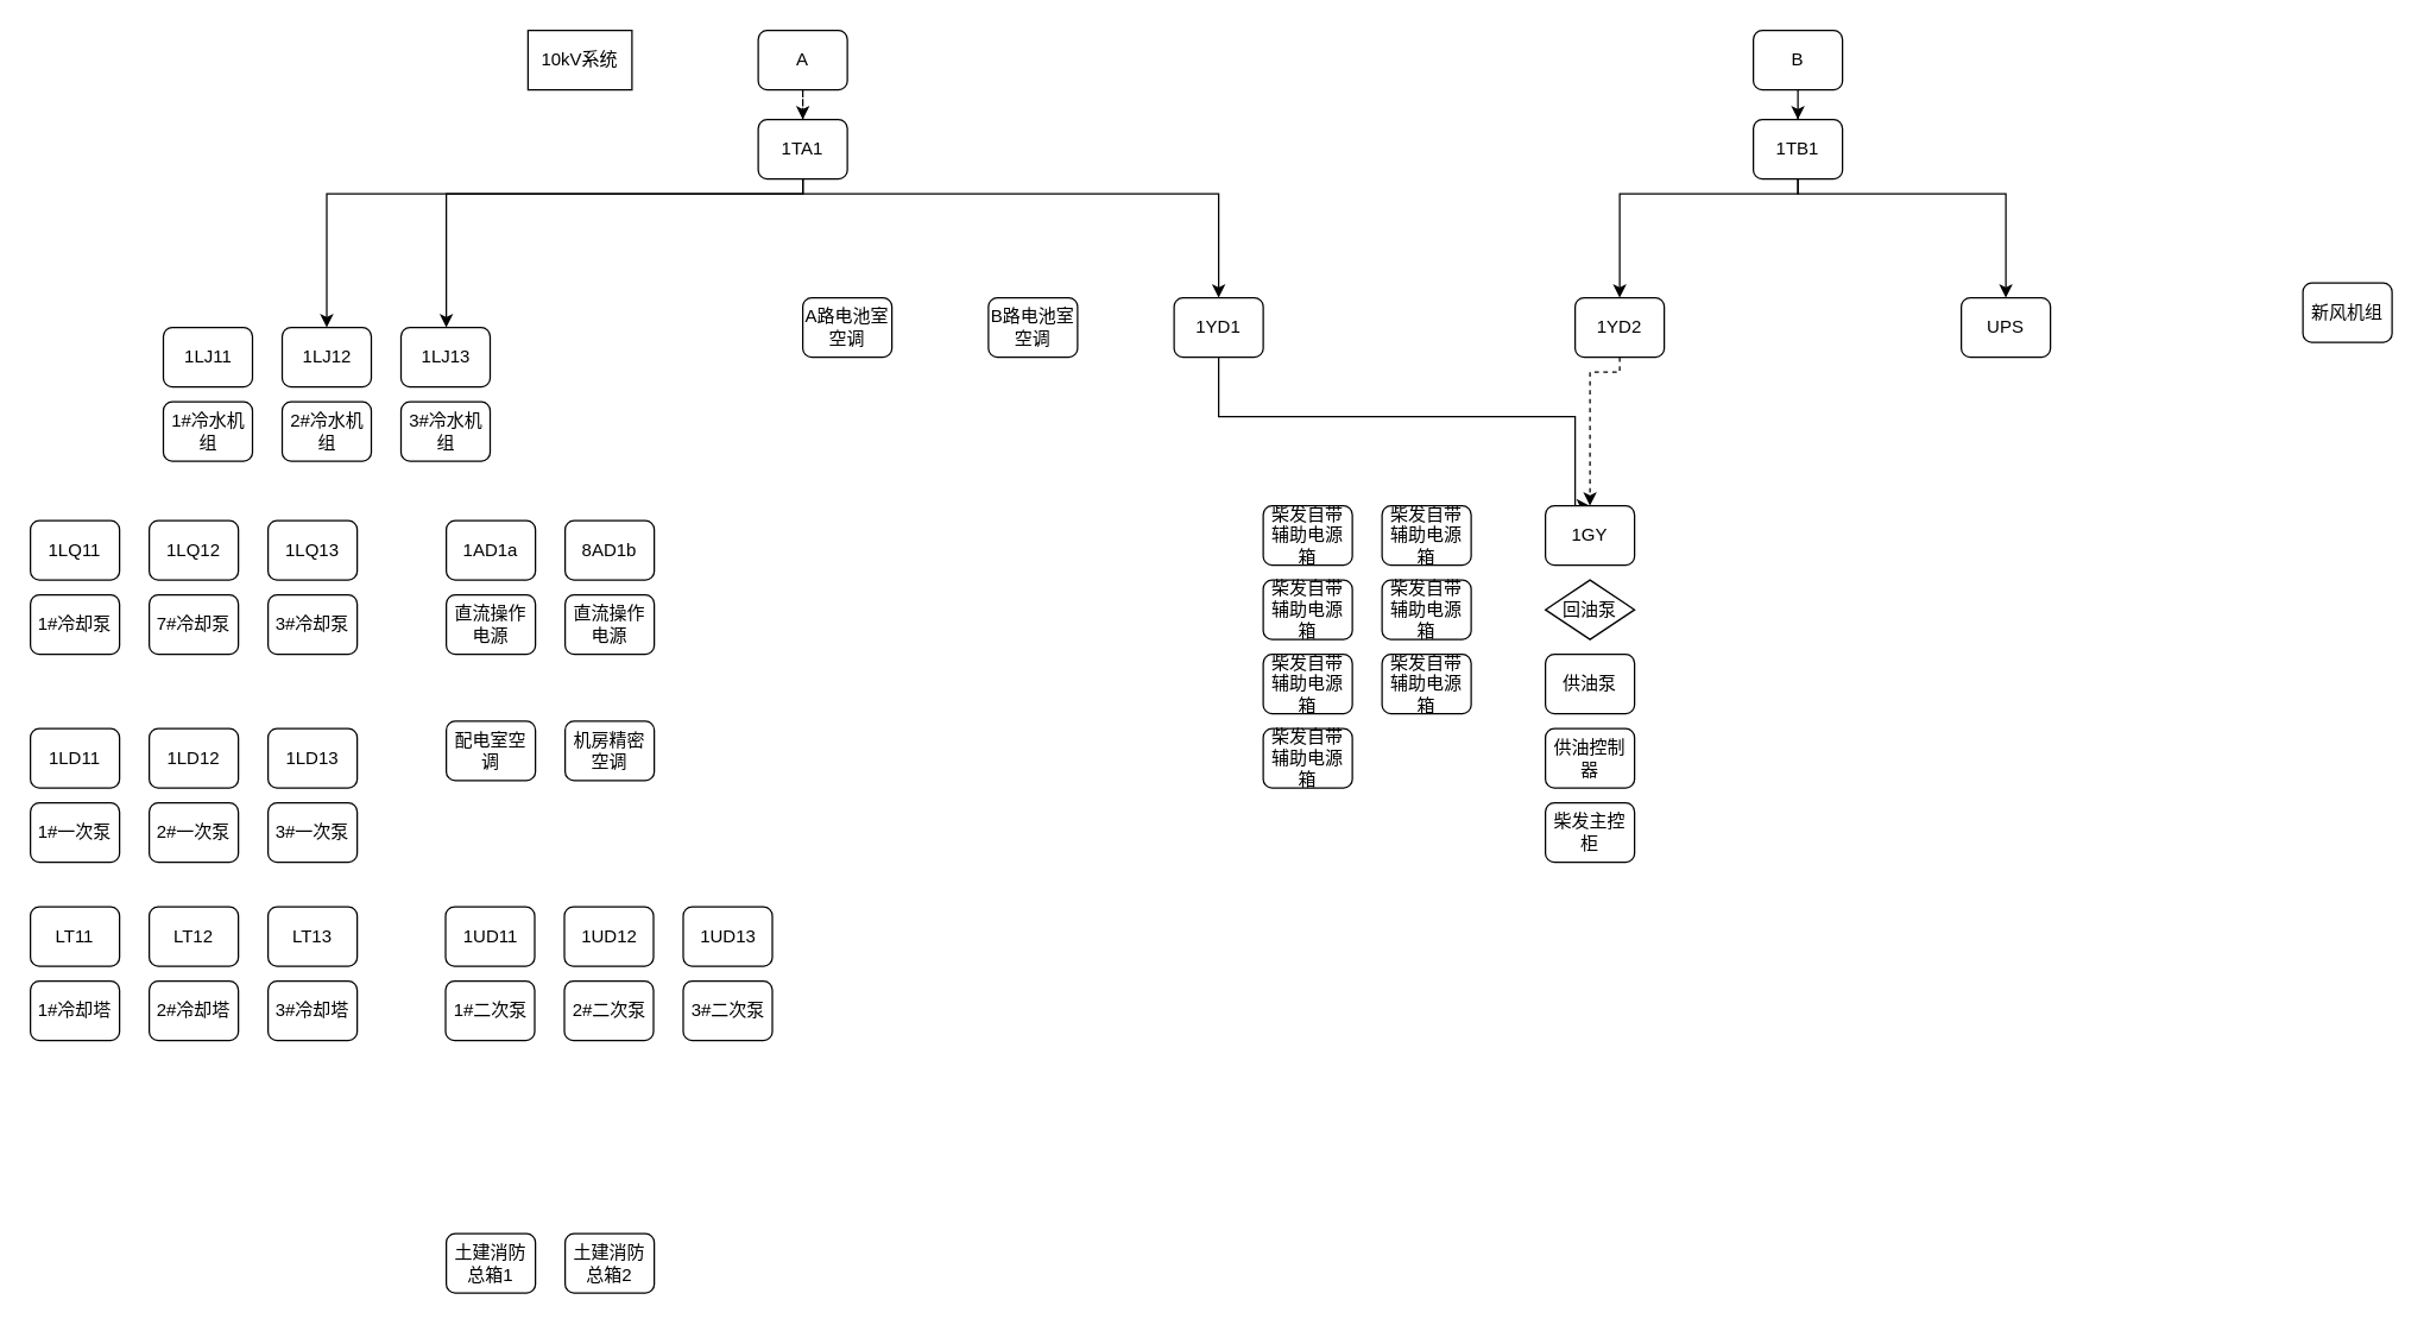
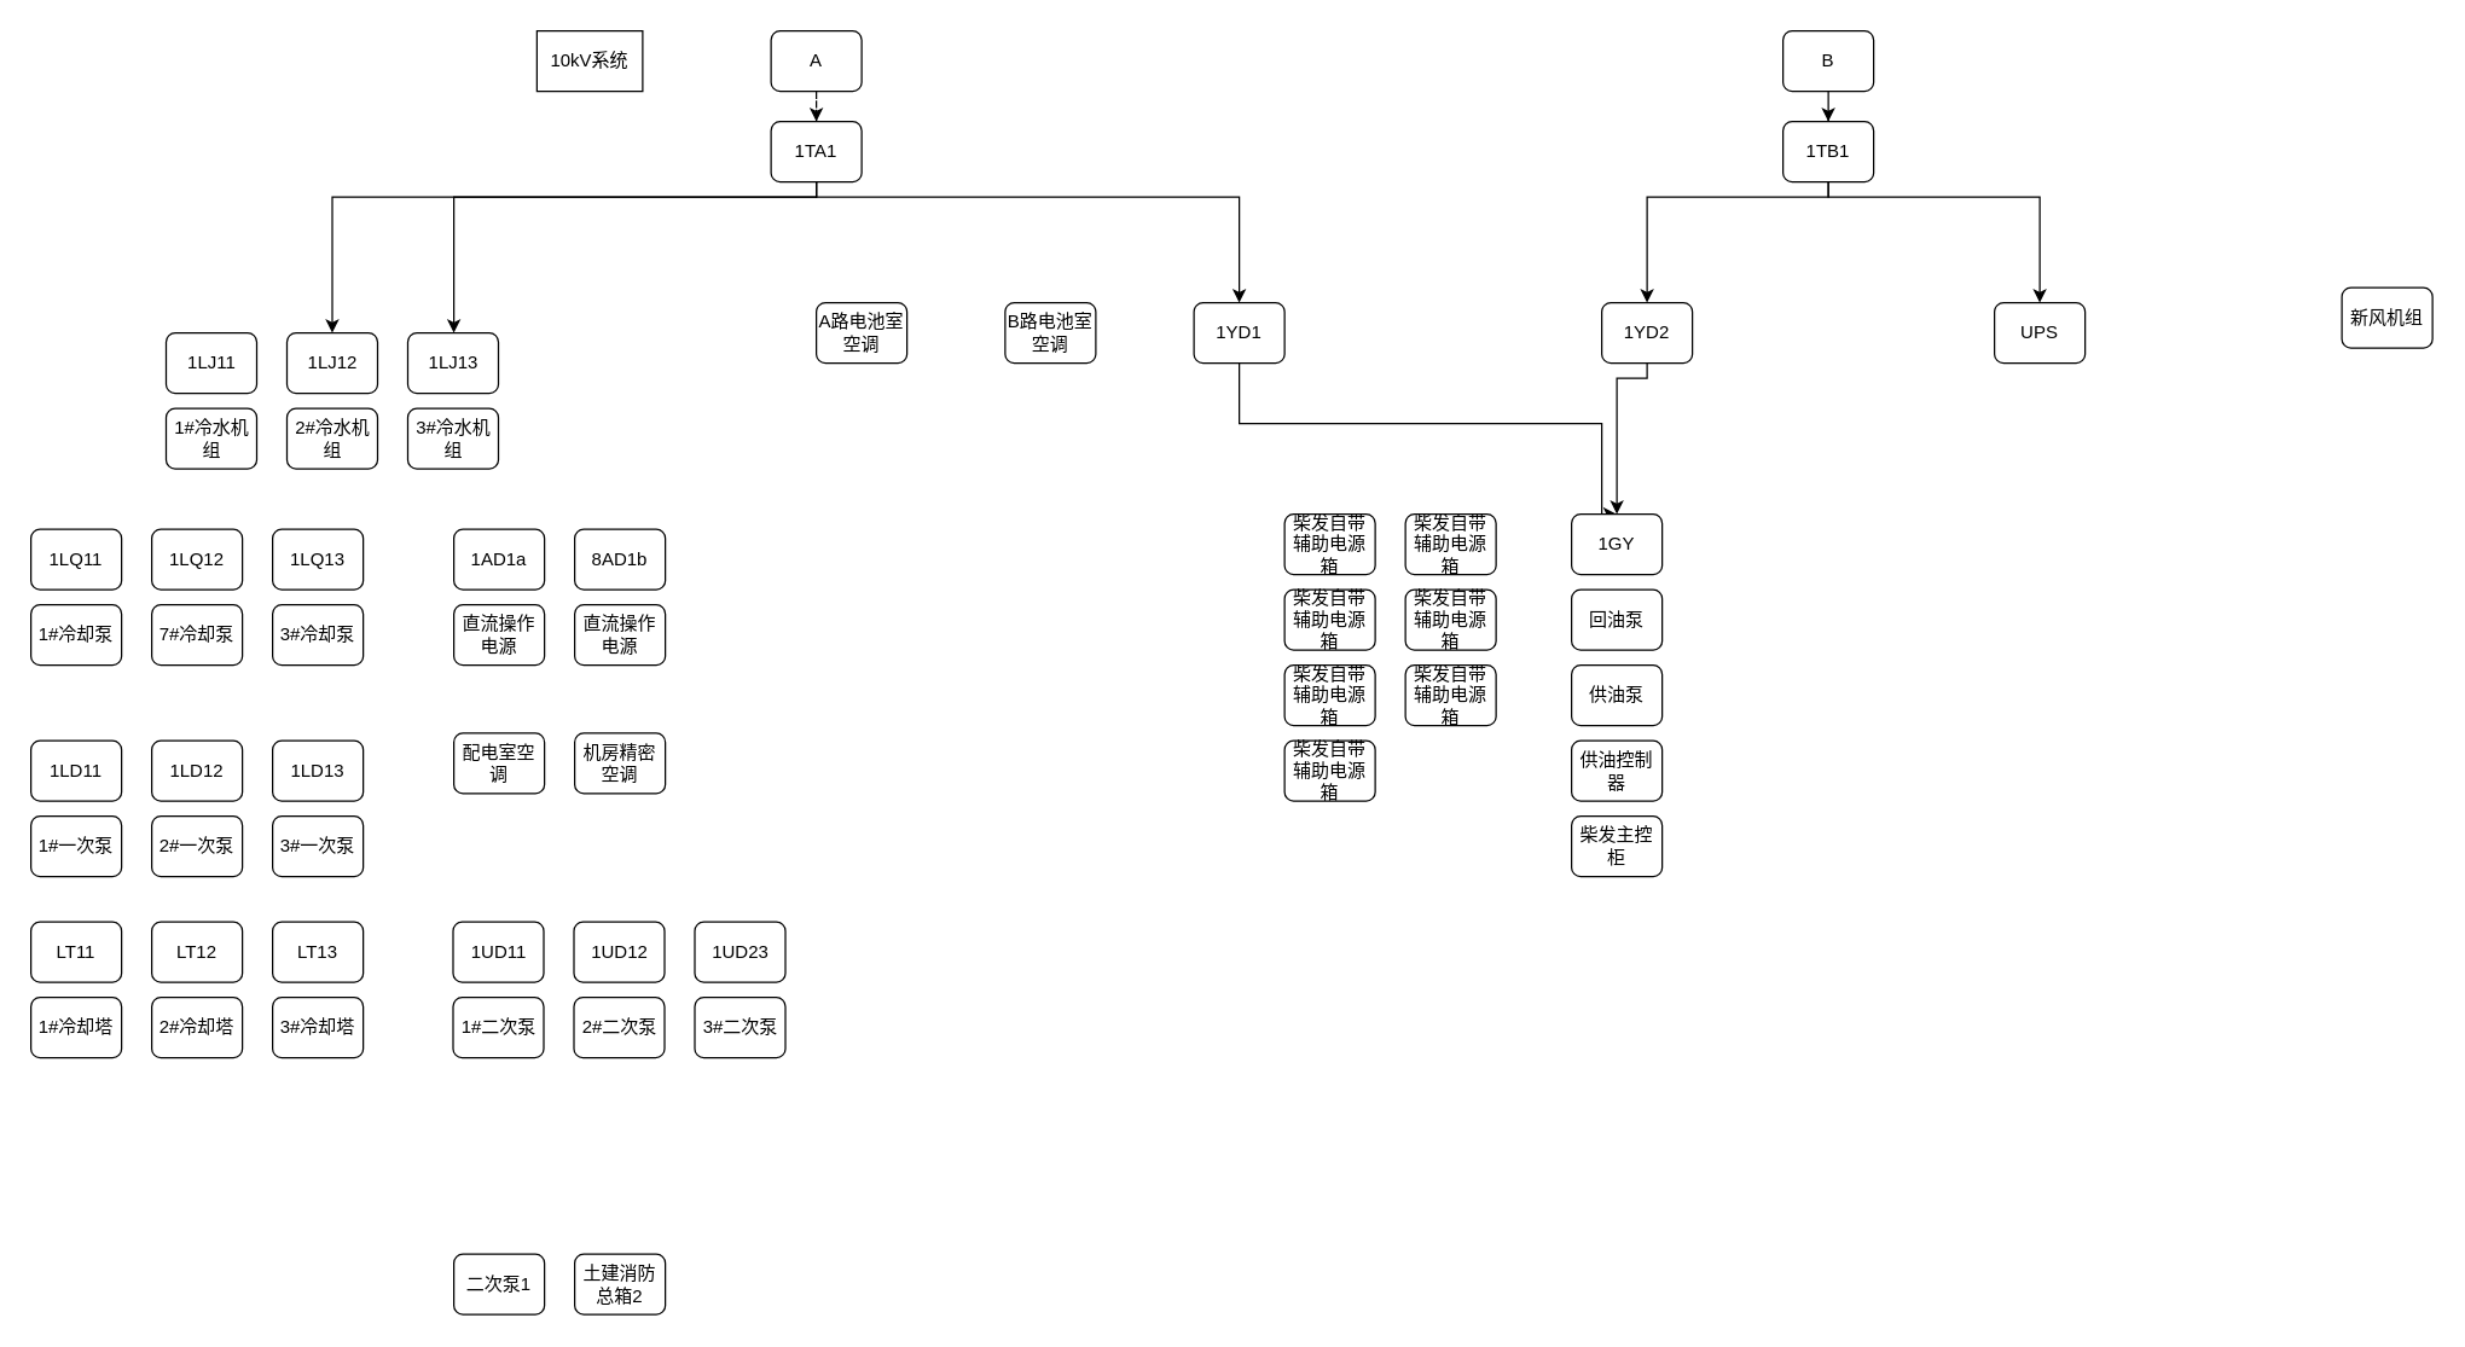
- <mxCell id="57" style="edgeStyle=orthogonalEdgeStyle;rounded=0;orthogonalLoop=1;jettySize=auto;html=1;entryX=0.5;entryY=1;entryDx=0;entryDy=0;dashed=1;" parent="1" source="58" target="67" edge="1"><mxGeometry relative="1" as="geometry"><Array as="points"><mxPoint x="1090" y="250" /><mxPoint x="1070" y="250" /></Array></mxGeometry></mxCell>
+ <mxCell id="57" style="edgeStyle=orthogonalEdgeStyle;rounded=0;orthogonalLoop=1;jettySize=auto;html=1;entryX=0.5;entryY=1;entryDx=0;entryDy=0;" parent="1" source="58" target="67" edge="1"><mxGeometry relative="1" as="geometry"><Array as="points"><mxPoint x="1090" y="250" /><mxPoint x="1070" y="250" /></Array></mxGeometry></mxCell>
- <mxCell id="68" value="回油泵" style="rhombus;whiteSpace=wrap;html=1;direction=west;" parent="1" vertex="1"><mxGeometry x="1040" y="390" width="60" height="40" as="geometry" /></mxCell>
+ <mxCell id="68" value="回油泵" style="rounded=1;whiteSpace=wrap;html=1;direction=west;" parent="1" vertex="1"><mxGeometry x="1040" y="390" width="60" height="40" as="geometry" /></mxCell>
- <mxCell id="47" value="1UD13" style="rounded=1;whiteSpace=wrap;html=1;direction=west;" parent="1" vertex="1"><mxGeometry x="459.5" y="610" width="60" height="40" as="geometry" /></mxCell>
+ <mxCell id="47" value="1UD23" style="rounded=1;whiteSpace=wrap;html=1;direction=west;" parent="1" vertex="1"><mxGeometry x="459.5" y="610" width="60" height="40" as="geometry" /></mxCell>
- <mxCell id="53" value="土建消防总箱1" style="rounded=1;whiteSpace=wrap;html=1;direction=west;" parent="1" vertex="1"><mxGeometry x="300" y="830" width="60" height="40" as="geometry" /></mxCell>
+ <mxCell id="53" value="二次泵1" style="rounded=1;whiteSpace=wrap;html=1;direction=west;" parent="1" vertex="1"><mxGeometry x="300" y="830" width="60" height="40" as="geometry" /></mxCell>
